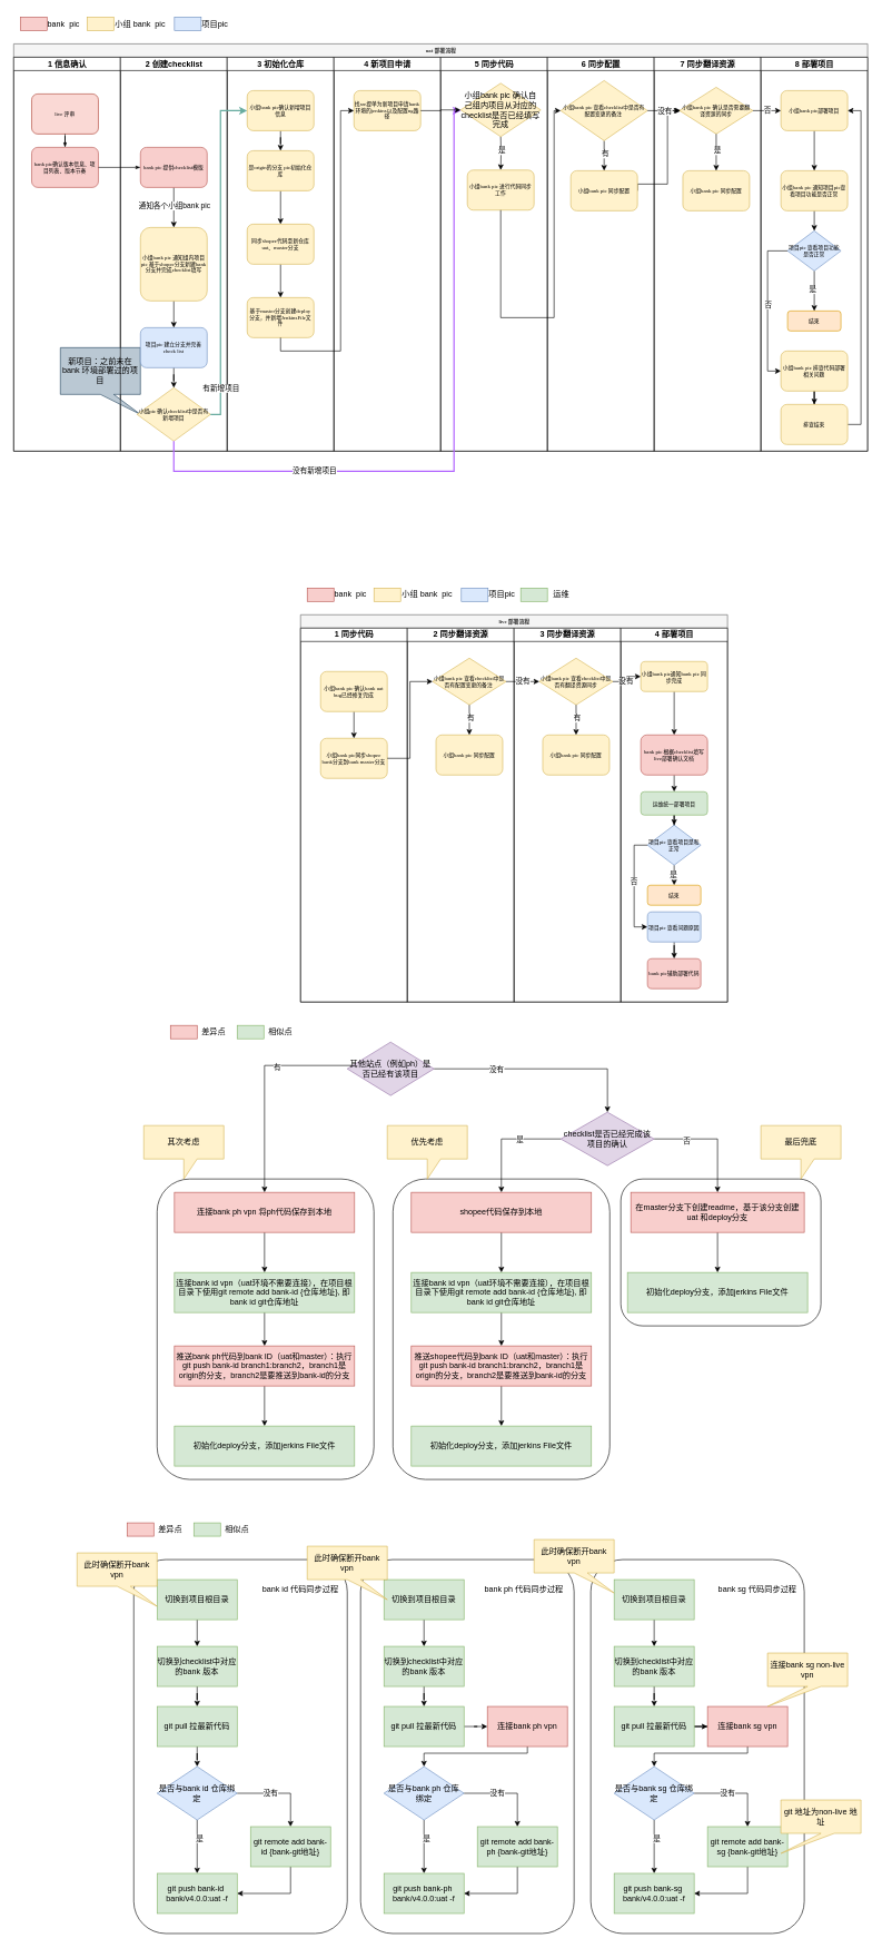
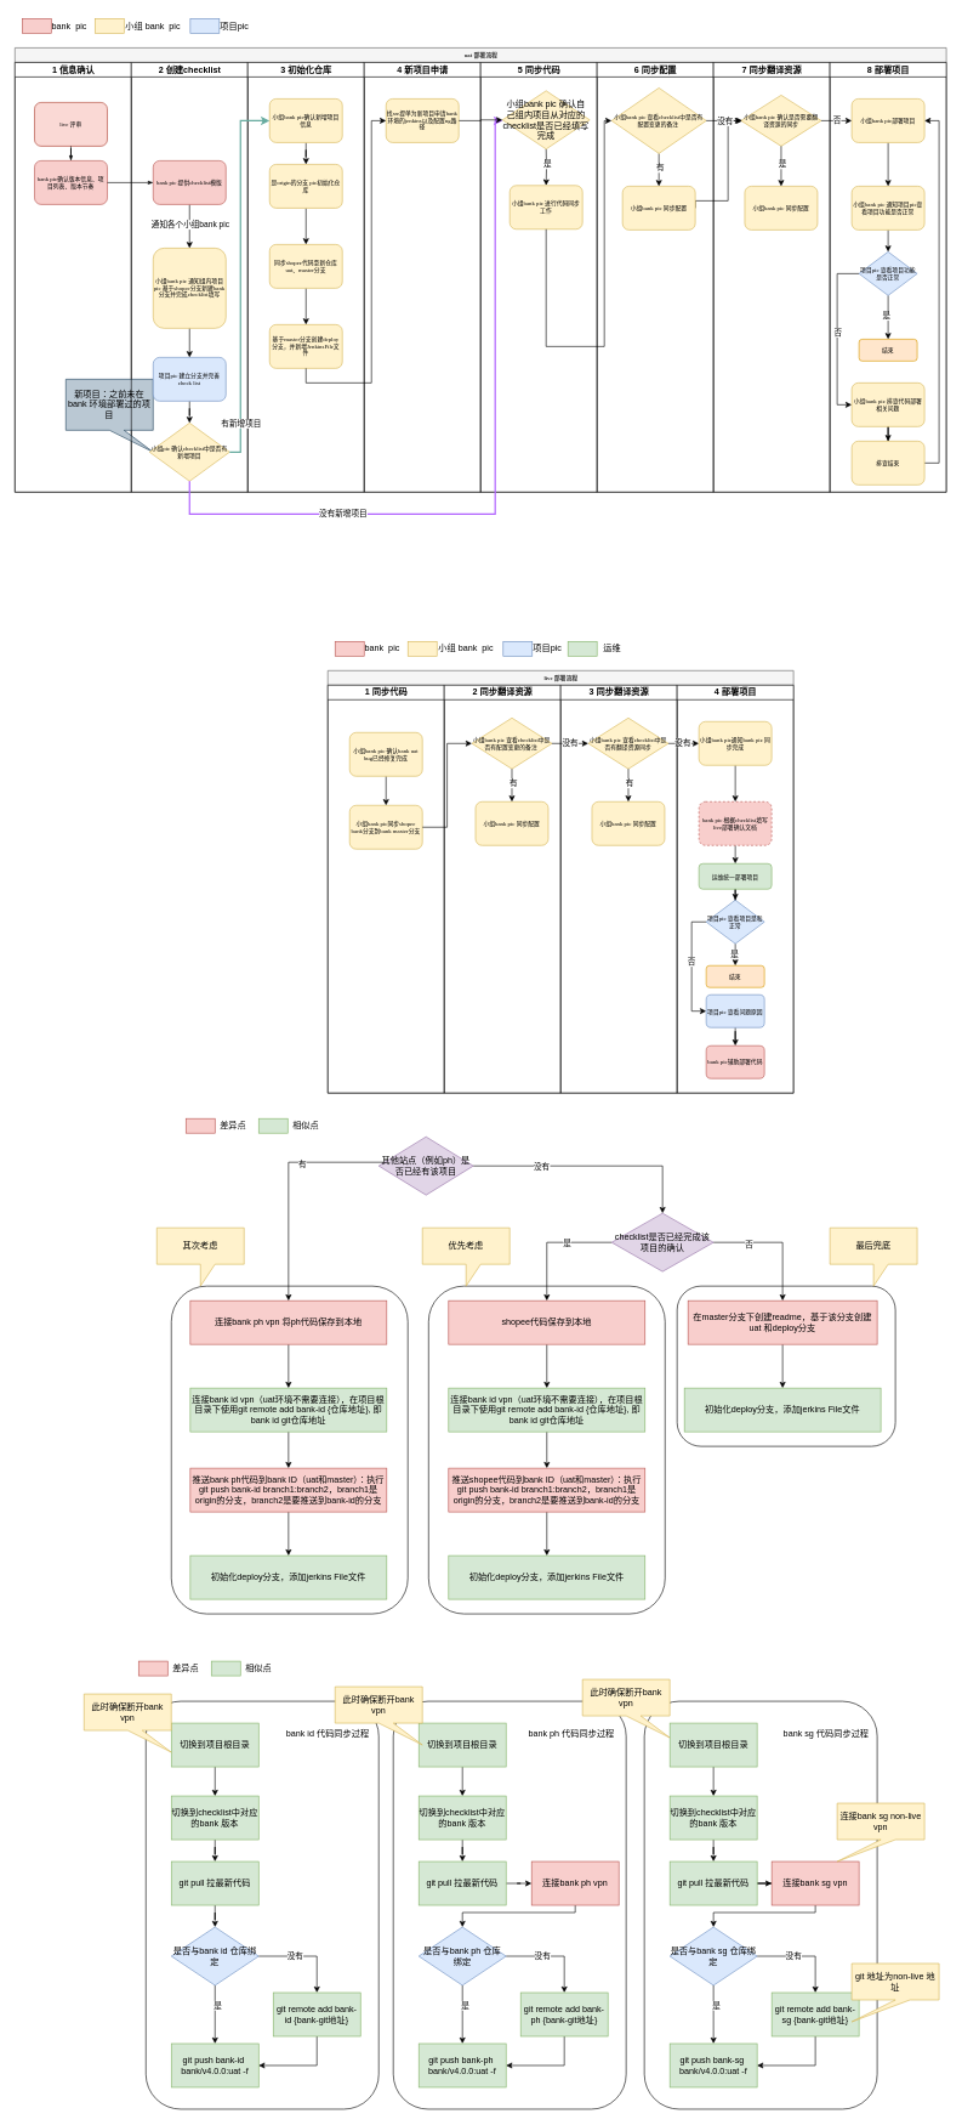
- <mxCell id="102" value="小组bank pic通知bank pic 同步完成" style="rounded=1;whiteSpace=wrap;html=1;shadow=0;labelBackgroundColor=none;strokeWidth=1;fontFamily=Verdana;fontSize=8;align=center;fillColor=#fff2cc;strokeColor=#d6b656;" parent="100" vertex="1"><mxGeometry x="30" y="50" width="100" height="45" as="geometry" /></mxCell>
+ <mxCell id="102" value="小组bank pic通知bank pic 同步完成" style="rounded=1;whiteSpace=wrap;html=1;shadow=0;labelBackgroundColor=none;strokeWidth=1;fontFamily=Verdana;fontSize=8;align=center;fillColor=#fff2cc;strokeColor=#d6b656;" parent="100" vertex="1"><mxGeometry x="30" y="50" width="100" height="60" as="geometry" /></mxCell>
- <mxCell id="104" value="bank pic 根据checklist填写live部署确认文档" style="rounded=1;whiteSpace=wrap;html=1;shadow=0;labelBackgroundColor=none;strokeWidth=1;fontFamily=Verdana;fontSize=8;align=center;fillColor=#f8cecc;strokeColor=#b85450;" parent="100" vertex="1"><mxGeometry x="30" y="160" width="100" height="60" as="geometry" /></mxCell>
+ <mxCell id="104" value="bank pic 根据checklist填写live部署确认文档" style="rounded=1;whiteSpace=wrap;html=1;shadow=0;labelBackgroundColor=none;strokeWidth=1;fontFamily=Verdana;fontSize=8;align=center;fillColor=#f8cecc;strokeColor=#b85450;dashed=1;" parent="100" vertex="1"><mxGeometry x="30" y="160" width="100" height="60" as="geometry" /></mxCell>
